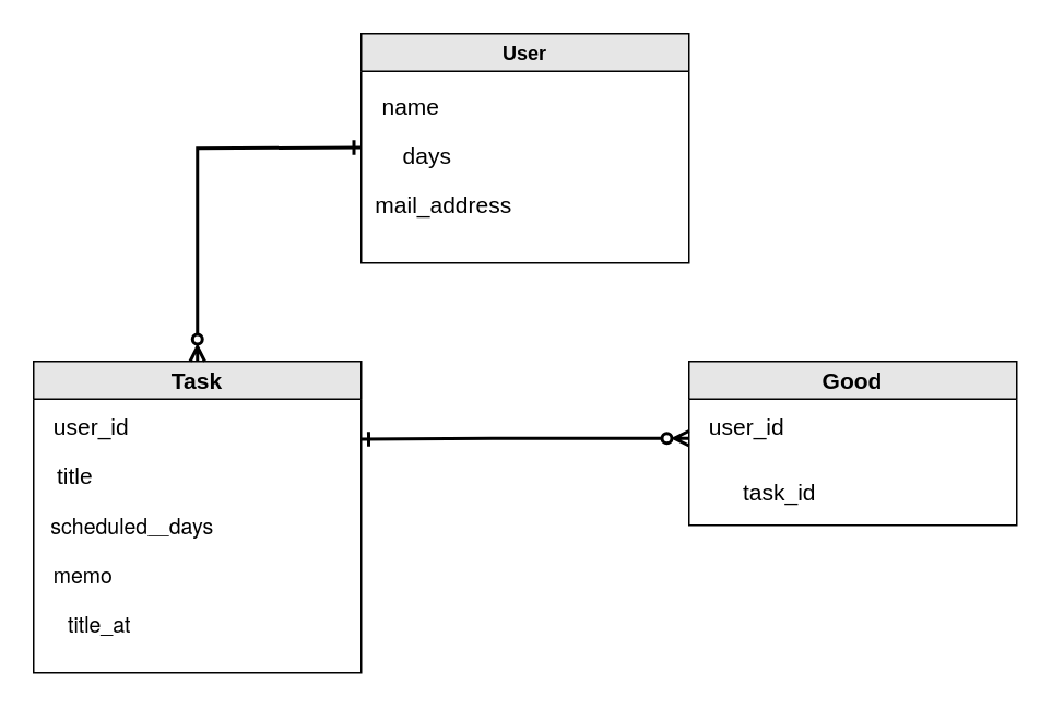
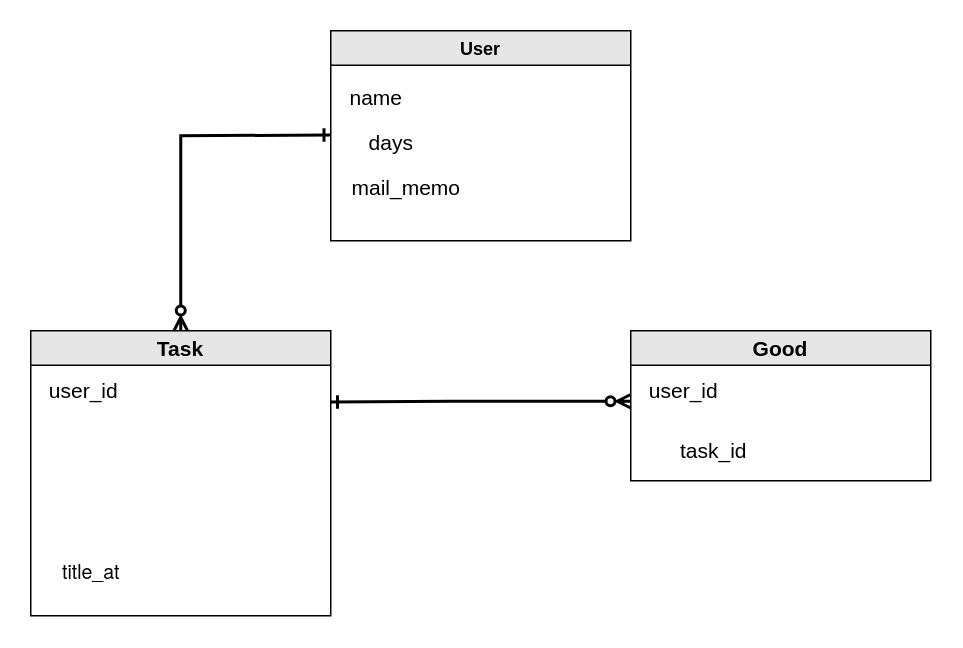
- <mxCell id="4" value="&lt;font style=&quot;font-size: 14px;&quot;&gt;mail_address&lt;/font&gt;" style="text;html=1;align=center;verticalAlign=middle;resizable=0;points=[];autosize=1;strokeColor=none;fillColor=none;" vertex="1" parent="2"><mxGeometry x="-5" y="90" width="110" height="30" as="geometry" /></mxCell>
+ <mxCell id="4" value="&lt;font style=&quot;font-size: 14px;&quot;&gt;mail_memo&lt;/font&gt;" style="text;html=1;align=center;verticalAlign=middle;resizable=0;points=[];autosize=1;strokeColor=none;fillColor=none;" vertex="1" parent="2"><mxGeometry x="-5" y="90" width="110" height="30" as="geometry" /></mxCell>
- <mxCell id="8" value="title" style="text;html=1;align=center;verticalAlign=middle;resizable=0;points=[];autosize=1;strokeColor=none;fillColor=none;fontSize=14;" vertex="1" parent="6"><mxGeometry y="55" width="50" height="30" as="geometry" /></mxCell>
- <mxCell id="9" value="&lt;p style=&quot;margin: 0px; font-stretch: normal; font-size: 13px; line-height: normal; font-family: &amp;quot;Helvetica Neue&amp;quot;;&quot;&gt;scheduled&lt;span style=&quot;font-stretch: normal; line-height: normal; font-family: &amp;quot;Hiragino Sans&amp;quot;;&quot;&gt;＿&lt;/span&gt;days&lt;/p&gt;" style="text;html=1;align=center;verticalAlign=middle;resizable=0;points=[];autosize=1;strokeColor=none;fillColor=none;fontSize=14;" vertex="1" parent="6"><mxGeometry y="85" width="120" height="30" as="geometry" /></mxCell>
- <mxCell id="10" value="&lt;p style=&quot;margin: 0px; font-stretch: normal; font-size: 13px; line-height: normal; font-family: &amp;quot;Helvetica Neue&amp;quot;;&quot;&gt;memo&lt;/p&gt;" style="text;html=1;align=center;verticalAlign=middle;resizable=0;points=[];autosize=1;strokeColor=none;fillColor=none;fontSize=14;" vertex="1" parent="6"><mxGeometry y="115" width="60" height="30" as="geometry" /></mxCell>
